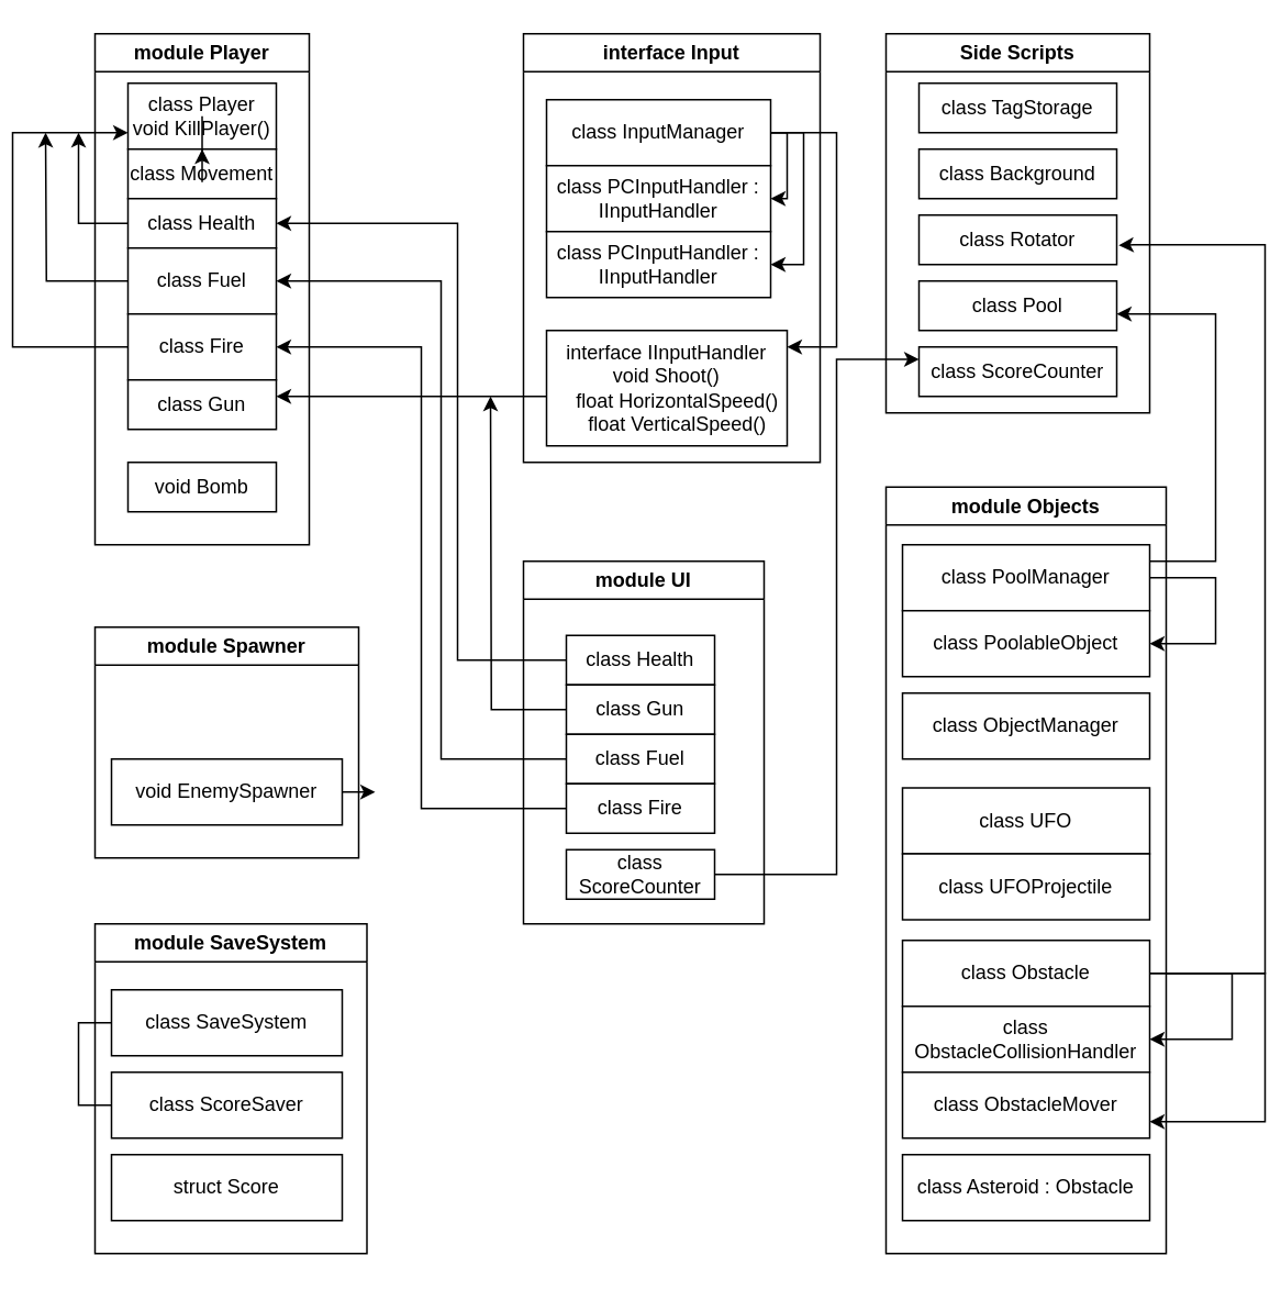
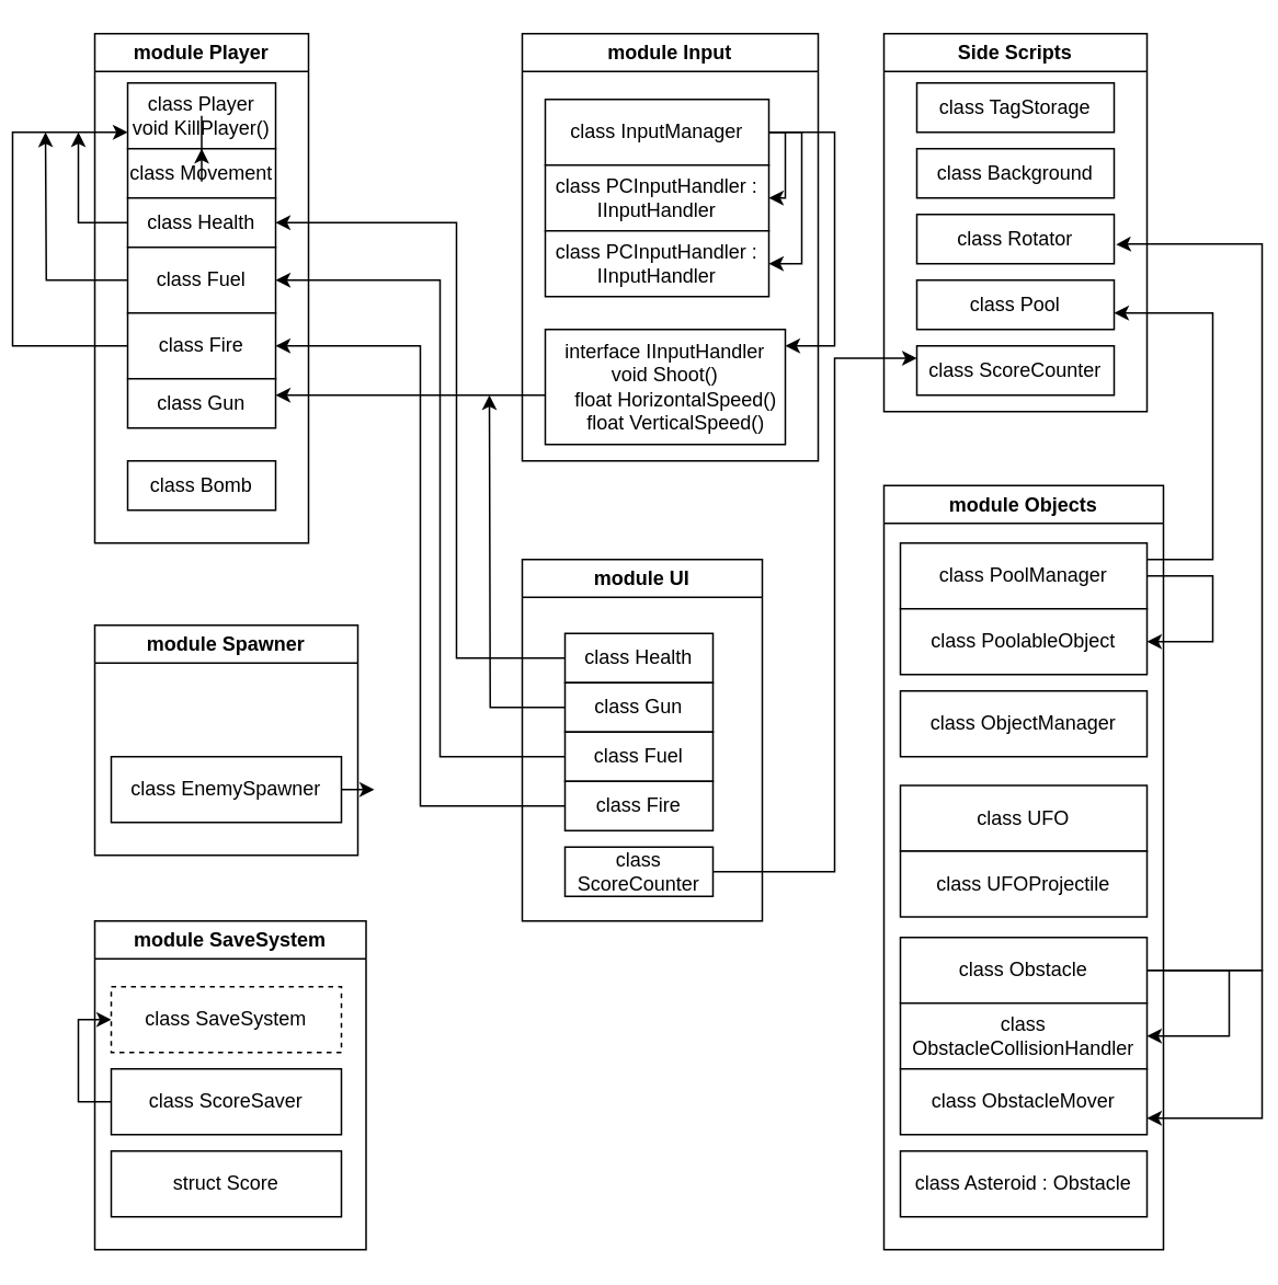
- <mxCell id="13" value="interface Input" style="swimlane;whiteSpace=wrap;html=1;" parent="1" vertex="1"><mxGeometry x="280" y="20" width="180" height="260" as="geometry" /></mxCell>
+ <mxCell id="13" value="module Input" style="swimlane;whiteSpace=wrap;html=1;" parent="1" vertex="1"><mxGeometry x="280" y="20" width="180" height="260" as="geometry" /></mxCell>
- <mxCell id="12" value="void Bomb" style="rounded=0;whiteSpace=wrap;html=1;" parent="2" vertex="1"><mxGeometry x="20" y="260" width="90" height="30" as="geometry" /></mxCell>
+ <mxCell id="12" value="class Bomb" style="rounded=0;whiteSpace=wrap;html=1;" parent="2" vertex="1"><mxGeometry x="20" y="260" width="90" height="30" as="geometry" /></mxCell>
- <mxCell id="25" value="void EnemySpawner" style="rounded=0;whiteSpace=wrap;html=1;" parent="23" vertex="1"><mxGeometry x="10" y="80" width="140" height="40" as="geometry" /></mxCell>
+ <mxCell id="25" value="class EnemySpawner" style="rounded=0;whiteSpace=wrap;html=1;" parent="23" vertex="1"><mxGeometry x="10" y="80" width="140" height="40" as="geometry" /></mxCell>
- <mxCell id="61" style="edgeStyle=orthogonalEdgeStyle;rounded=0;orthogonalLoop=1;jettySize=auto;html=1;entryX=0;entryY=0.5;entryDx=0;entryDy=0;endArrow=none;" edge="1" parent="58" source="62" target="59"><mxGeometry relative="1" as="geometry"><Array as="points"><mxPoint x="-10" y="110" /><mxPoint x="-10" y="60" /></Array></mxGeometry></mxCell>
+ <mxCell id="61" style="edgeStyle=orthogonalEdgeStyle;rounded=0;orthogonalLoop=1;jettySize=auto;html=1;entryX=0;entryY=0.5;entryDx=0;entryDy=0;" edge="1" parent="58" source="62" target="59"><mxGeometry relative="1" as="geometry"><Array as="points"><mxPoint x="-10" y="110" /><mxPoint x="-10" y="60" /></Array></mxGeometry></mxCell>
- <mxCell id="59" value="class SaveSystem" style="rounded=0;whiteSpace=wrap;html=1;" vertex="1" parent="58"><mxGeometry x="10" y="40" width="140" height="40" as="geometry" /></mxCell>
+ <mxCell id="59" value="class SaveSystem" style="rounded=0;whiteSpace=wrap;html=1;dashed=1;" vertex="1" parent="58"><mxGeometry x="10" y="40" width="140" height="40" as="geometry" /></mxCell>
